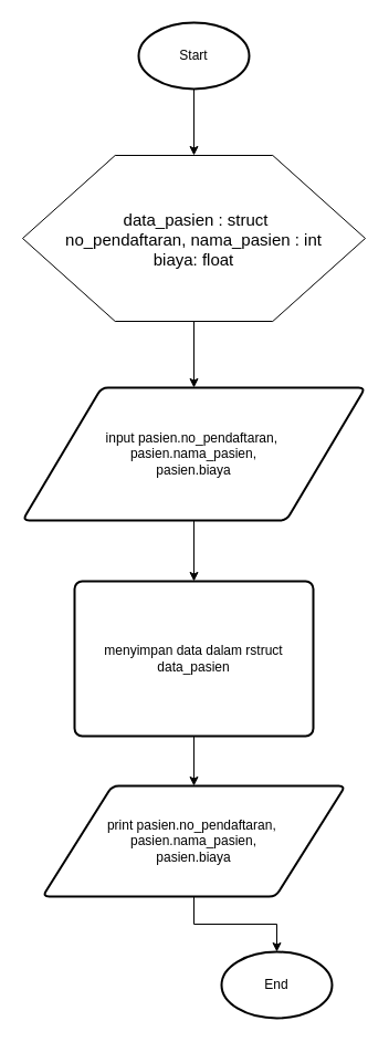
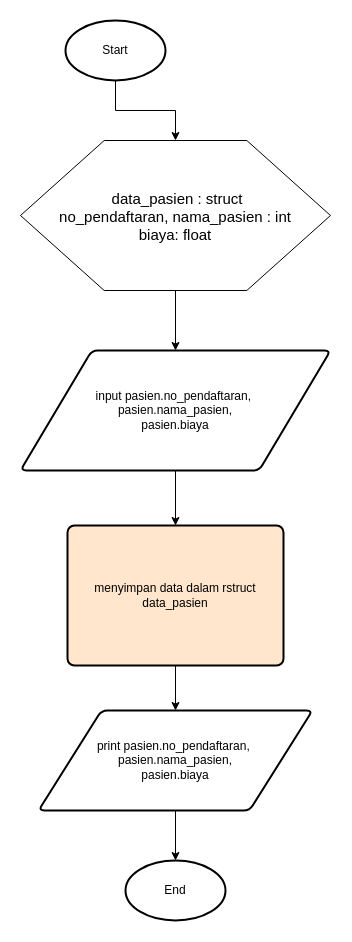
- <mxCell id="3" value="Start" style="strokeWidth=2;html=1;shape=mxgraph.flowchart.start_1;whiteSpace=wrap;" vertex="1" parent="1"><mxGeometry x="125" y="20" width="100" height="60" as="geometry" /></mxCell>
+ <mxCell id="3" value="Start" style="strokeWidth=2;html=1;shape=mxgraph.flowchart.start_1;whiteSpace=wrap;" vertex="1" parent="1"><mxGeometry x="65" y="20" width="100" height="60" as="geometry" /></mxCell>
- <mxCell id="10" value="menyimpan data dalam rstruct data_pasien" style="rounded=1;whiteSpace=wrap;html=1;absoluteArcSize=1;arcSize=14;strokeWidth=2;align=center;" vertex="1" parent="1"><mxGeometry x="67" y="525" width="216" height="140" as="geometry" /></mxCell>
+ <mxCell id="10" value="menyimpan data dalam rstruct data_pasien" style="rounded=1;whiteSpace=wrap;html=1;absoluteArcSize=1;arcSize=14;strokeWidth=2;align=center;fillColor=#ffe6cc;" vertex="1" parent="1"><mxGeometry x="67" y="525" width="216" height="140" as="geometry" /></mxCell>
- <mxCell id="13" value="End" style="strokeWidth=2;html=1;shape=mxgraph.flowchart.start_1;whiteSpace=wrap;" vertex="1" parent="1"><mxGeometry x="200" y="860" width="100" height="60" as="geometry" /></mxCell>
+ <mxCell id="13" value="End" style="strokeWidth=2;html=1;shape=mxgraph.flowchart.start_1;whiteSpace=wrap;" vertex="1" parent="1"><mxGeometry x="125" y="860" width="100" height="60" as="geometry" /></mxCell>
